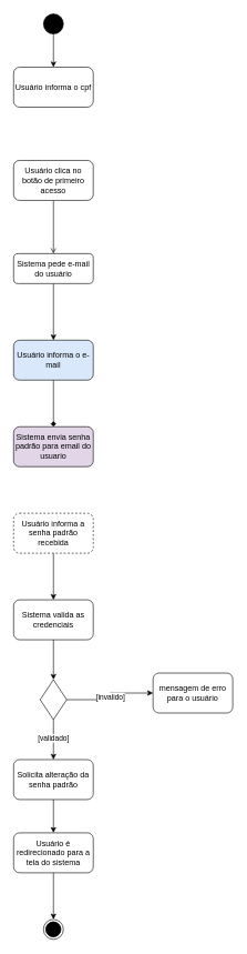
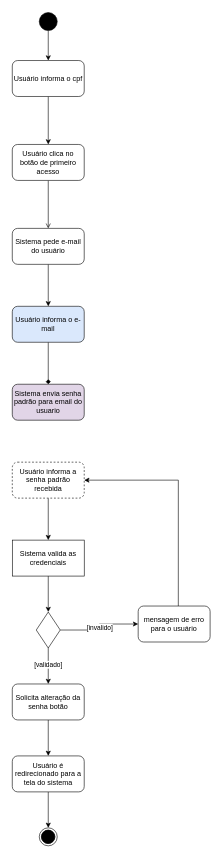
+ <mxCell id="4" value="" style="edgeStyle=orthogonalEdgeStyle;rounded=0;orthogonalLoop=1;jettySize=auto;html=1;" edge="1" parent="1" source="5" target="7"><mxGeometry relative="1" as="geometry" /></mxCell>
- <mxCell id="28" value="Sistema pede e-mail do usuário" style="whiteSpace=wrap;html=1;rounded=1;" vertex="1" parent="1"><mxGeometry x="20" y="380" width="120" height="45" as="geometry" /></mxCell>
+ <mxCell id="28" value="Sistema pede e-mail do usuário" style="whiteSpace=wrap;html=1;rounded=1;" vertex="1" parent="1"><mxGeometry x="20" y="380" width="120" height="60" as="geometry" /></mxCell>
+ <mxCell id="17" style="edgeStyle=orthogonalEdgeStyle;rounded=0;orthogonalLoop=1;jettySize=auto;html=1;entryX=1;entryY=0.5;entryDx=0;entryDy=0;exitX=0.558;exitY=0;exitDx=0;exitDy=0;exitPerimeter=0;" edge="1" parent="1" source="18" target="10"><mxGeometry relative="1" as="geometry"><mxPoint x="350" y="1100" as="sourcePoint" /><mxPoint x="230" y="820" as="targetPoint" /></mxGeometry></mxCell>
- <mxCell id="12" value="Sistema valida as credenciais" style="whiteSpace=wrap;html=1;rounded=1;" vertex="1" parent="1"><mxGeometry x="20" y="900" width="120" height="60" as="geometry" /></mxCell>
+ <mxCell id="12" value="Sistema valida as credenciais" style="whiteSpace=wrap;html=1;rounded=0;" vertex="1" parent="1"><mxGeometry x="20" y="900" width="120" height="60" as="geometry" /></mxCell>
- <mxCell id="20" value="Solicita alteração da senha padrão" style="whiteSpace=wrap;html=1;rounded=1;" vertex="1" parent="1"><mxGeometry x="20" width="120" height="60" as="geometry" y="1140" /></mxCell>
+ <mxCell id="20" value="Solicita alteração da senha botão" style="whiteSpace=wrap;html=1;rounded=1;" vertex="1" parent="1"><mxGeometry x="20" width="120" height="60" as="geometry" y="1140" /></mxCell>
- <mxCell id="22" value="Usuário é redirecionado para a tela do sistema" style="whiteSpace=wrap;html=1;rounded=1;" vertex="1" parent="1"><mxGeometry x="20" y="1250" width="120" height="60" as="geometry" /></mxCell>
+ <mxCell id="22" value="Usuário é redirecionado para a tela do sistema" style="whiteSpace=wrap;html=1;rounded=1;" vertex="1" parent="1"><mxGeometry x="20" y="1260" width="120" height="60" as="geometry" /></mxCell>
